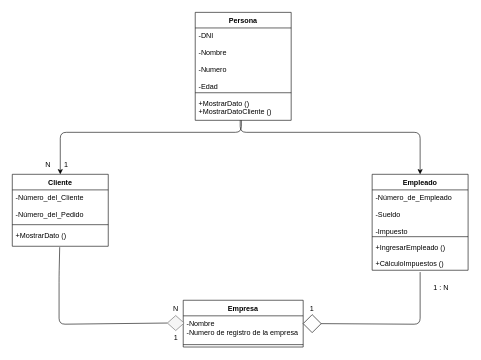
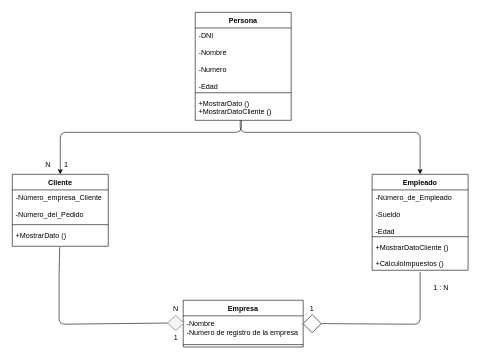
- <mxCell id="7" value="-Número_del_Cliente&#10;&#10;-Número_del_Pedido" style="text;strokeColor=none;fillColor=none;align=left;verticalAlign=top;spacingLeft=4;spacingRight=4;overflow=hidden;rotatable=0;points=[[0,0.5],[1,0.5]];portConstraint=eastwest;" vertex="1" parent="6"><mxGeometry y="26" width="160" height="54" as="geometry" /></mxCell>
+ <mxCell id="7" value="-Número_empresa_Cliente&#10;&#10;-Número_del_Pedido" style="text;strokeColor=none;fillColor=none;align=left;verticalAlign=top;spacingLeft=4;spacingRight=4;overflow=hidden;rotatable=0;points=[[0,0.5],[1,0.5]];portConstraint=eastwest;" vertex="1" parent="6"><mxGeometry y="26" width="160" height="54" as="geometry" /></mxCell>
- <mxCell id="11" value="-Número_de_Empleado&#10;&#10;-Sueldo&#10;&#10;-Impuesto" style="text;strokeColor=none;fillColor=none;align=left;verticalAlign=top;spacingLeft=4;spacingRight=4;overflow=hidden;rotatable=0;points=[[0,0.5],[1,0.5]];portConstraint=eastwest;" vertex="1" parent="10"><mxGeometry y="26" width="160" height="74" as="geometry" /></mxCell>
+ <mxCell id="11" value="-Número_de_Empleado&#10;&#10;-Sueldo&#10;&#10;-Edad" style="text;strokeColor=none;fillColor=none;align=left;verticalAlign=top;spacingLeft=4;spacingRight=4;overflow=hidden;rotatable=0;points=[[0,0.5],[1,0.5]];portConstraint=eastwest;" vertex="1" parent="10"><mxGeometry y="26" width="160" height="74" as="geometry" /></mxCell>
- <mxCell id="13" value="+IngresarEmpleado ()&#10;&#10;+CálculoImpuestos ()" style="text;strokeColor=none;fillColor=none;align=left;verticalAlign=top;spacingLeft=4;spacingRight=4;overflow=hidden;rotatable=0;points=[[0,0.5],[1,0.5]];portConstraint=eastwest;" vertex="1" parent="10"><mxGeometry y="108" width="160" height="52" as="geometry" /></mxCell>
+ <mxCell id="13" value="+MostrarDatoCliente ()&#10;&#10;+CálculoImpuestos ()" style="text;strokeColor=none;fillColor=none;align=left;verticalAlign=top;spacingLeft=4;spacingRight=4;overflow=hidden;rotatable=0;points=[[0,0.5],[1,0.5]];portConstraint=eastwest;" vertex="1" parent="10"><mxGeometry y="108" width="160" height="52" as="geometry" /></mxCell>
